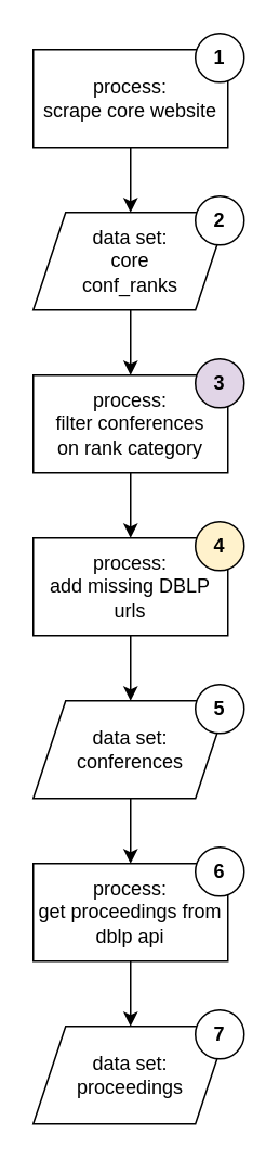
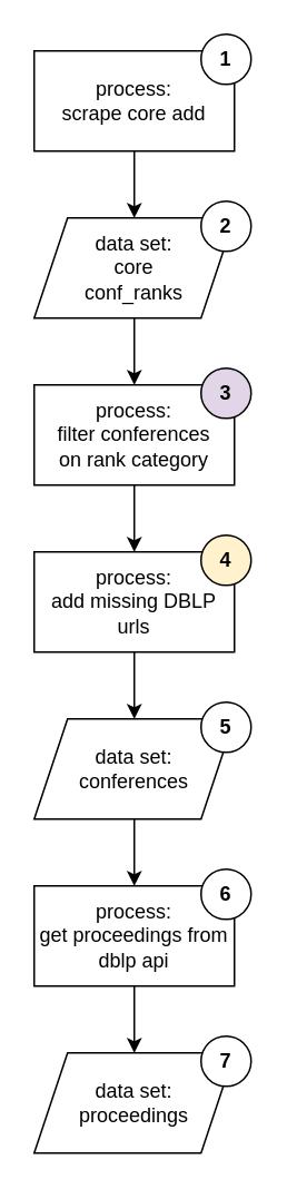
- <mxCell id="2" value="process:&lt;br&gt;scrape core website" style="rounded=0;whiteSpace=wrap;html=1;" parent="1" vertex="1"><mxGeometry x="20" y="30" width="120" height="60" as="geometry" /></mxCell>
+ <mxCell id="2" value="process:&lt;br&gt;scrape core add" style="rounded=0;whiteSpace=wrap;html=1;" parent="1" vertex="1"><mxGeometry x="20" y="30" width="120" height="60" as="geometry" /></mxCell>
